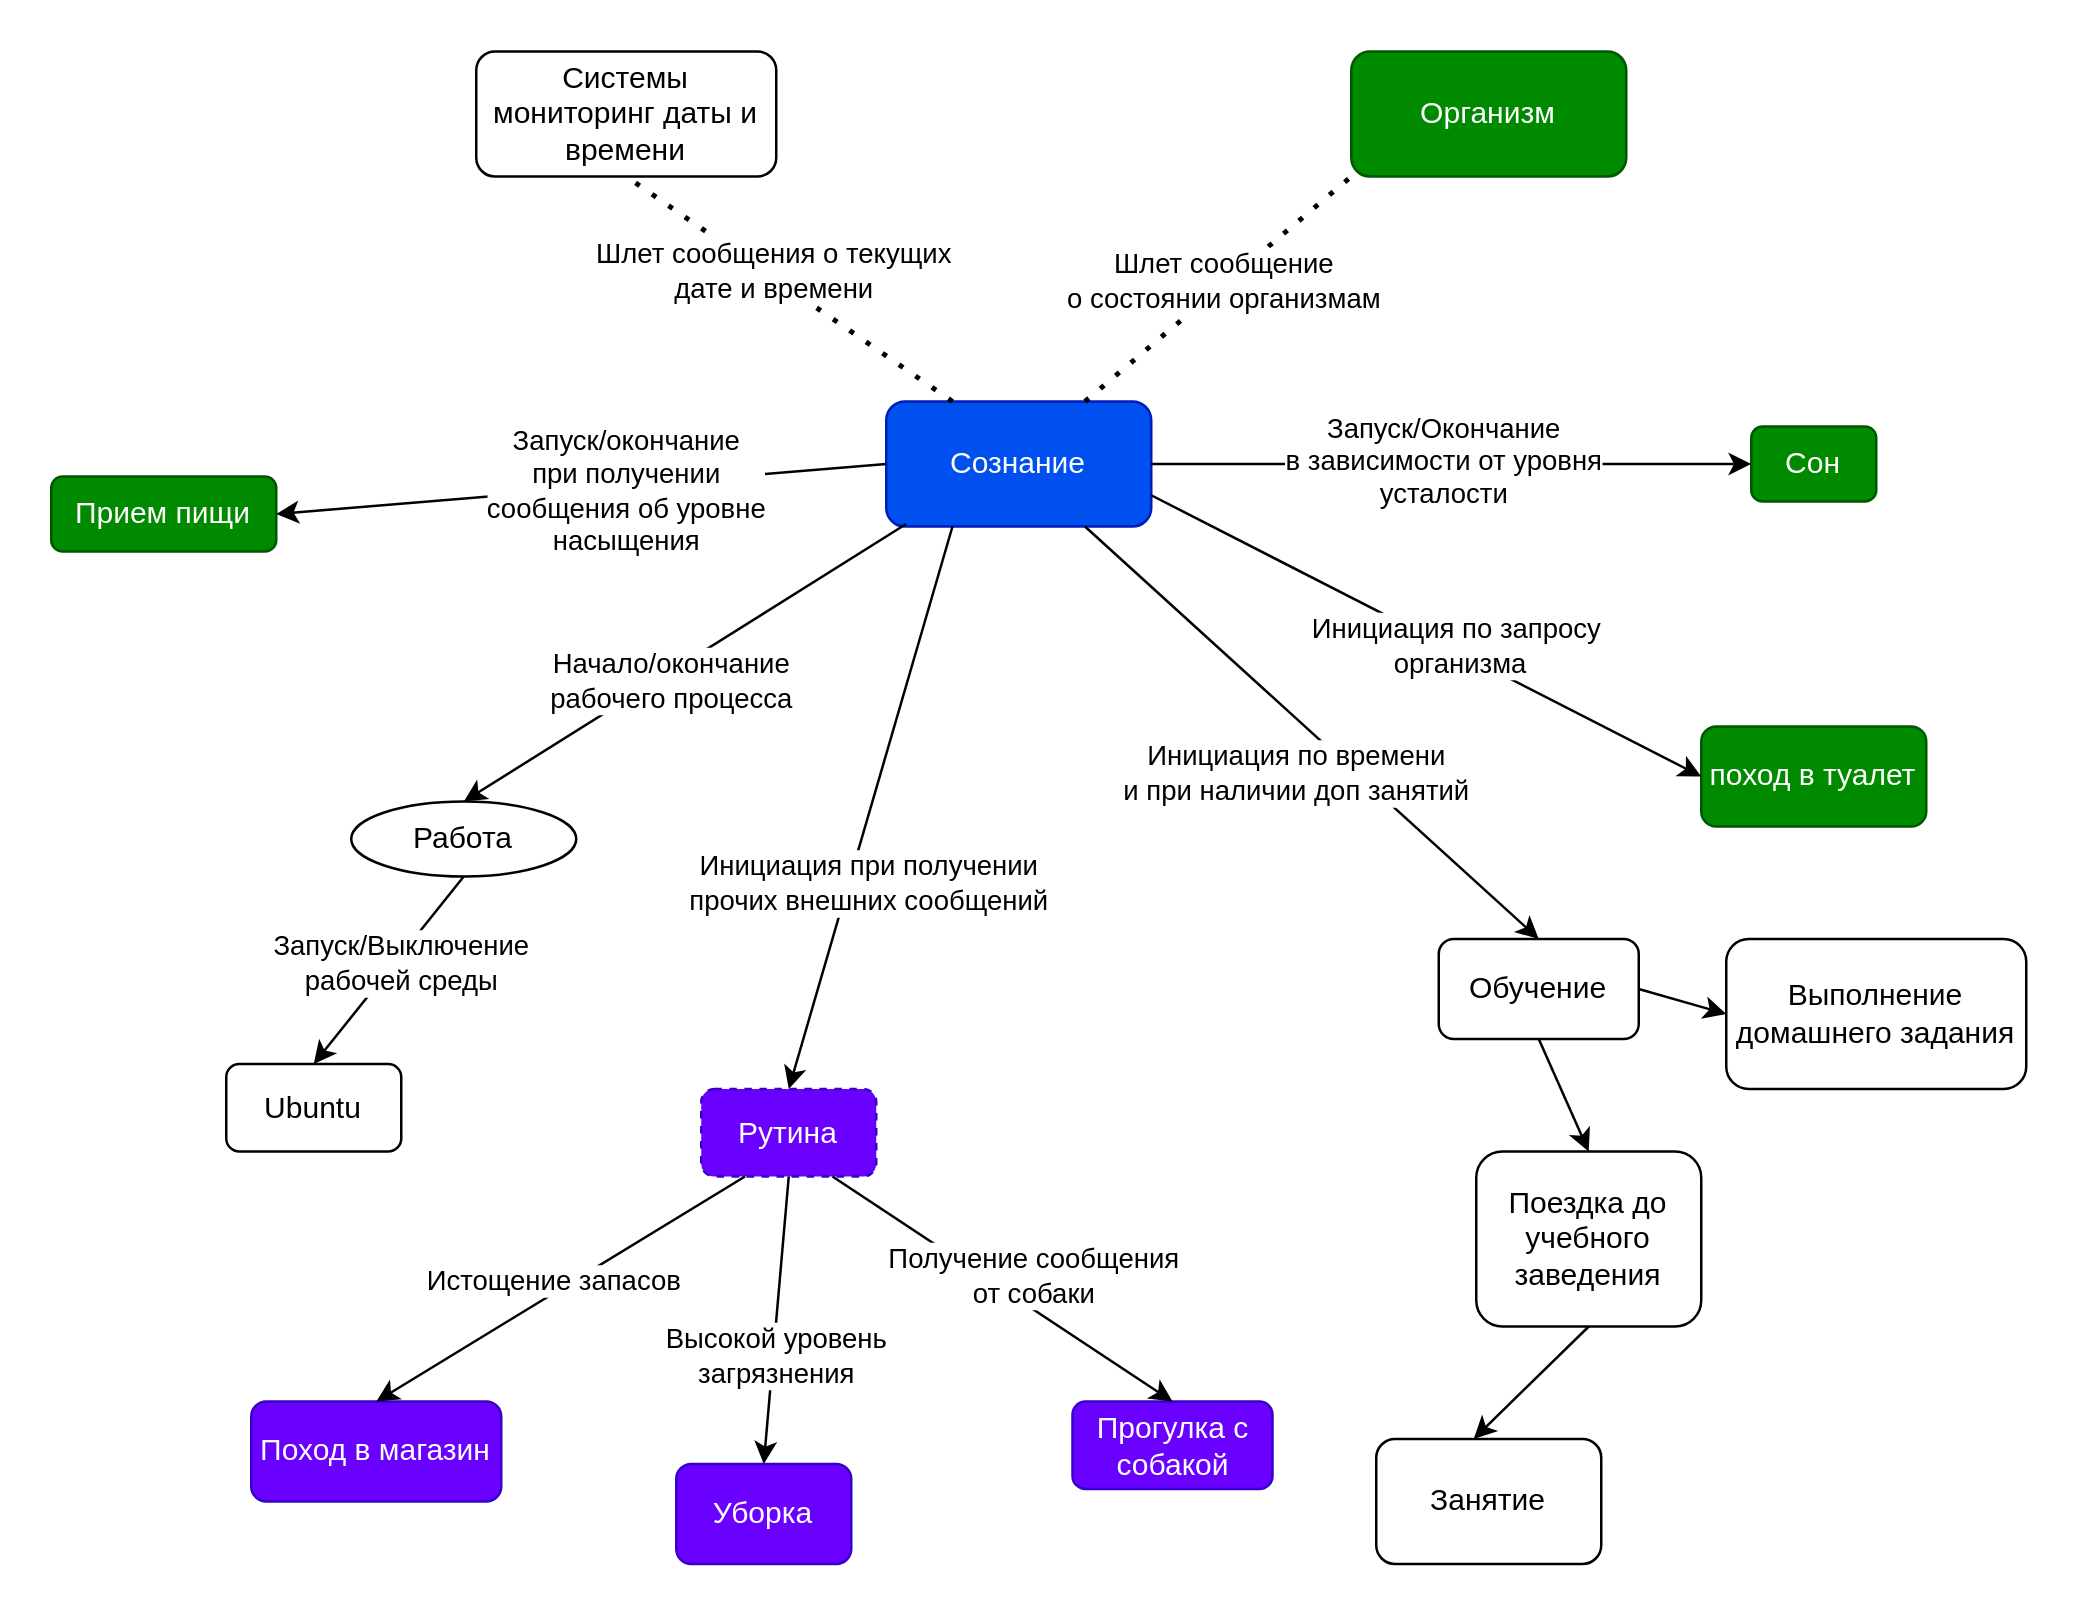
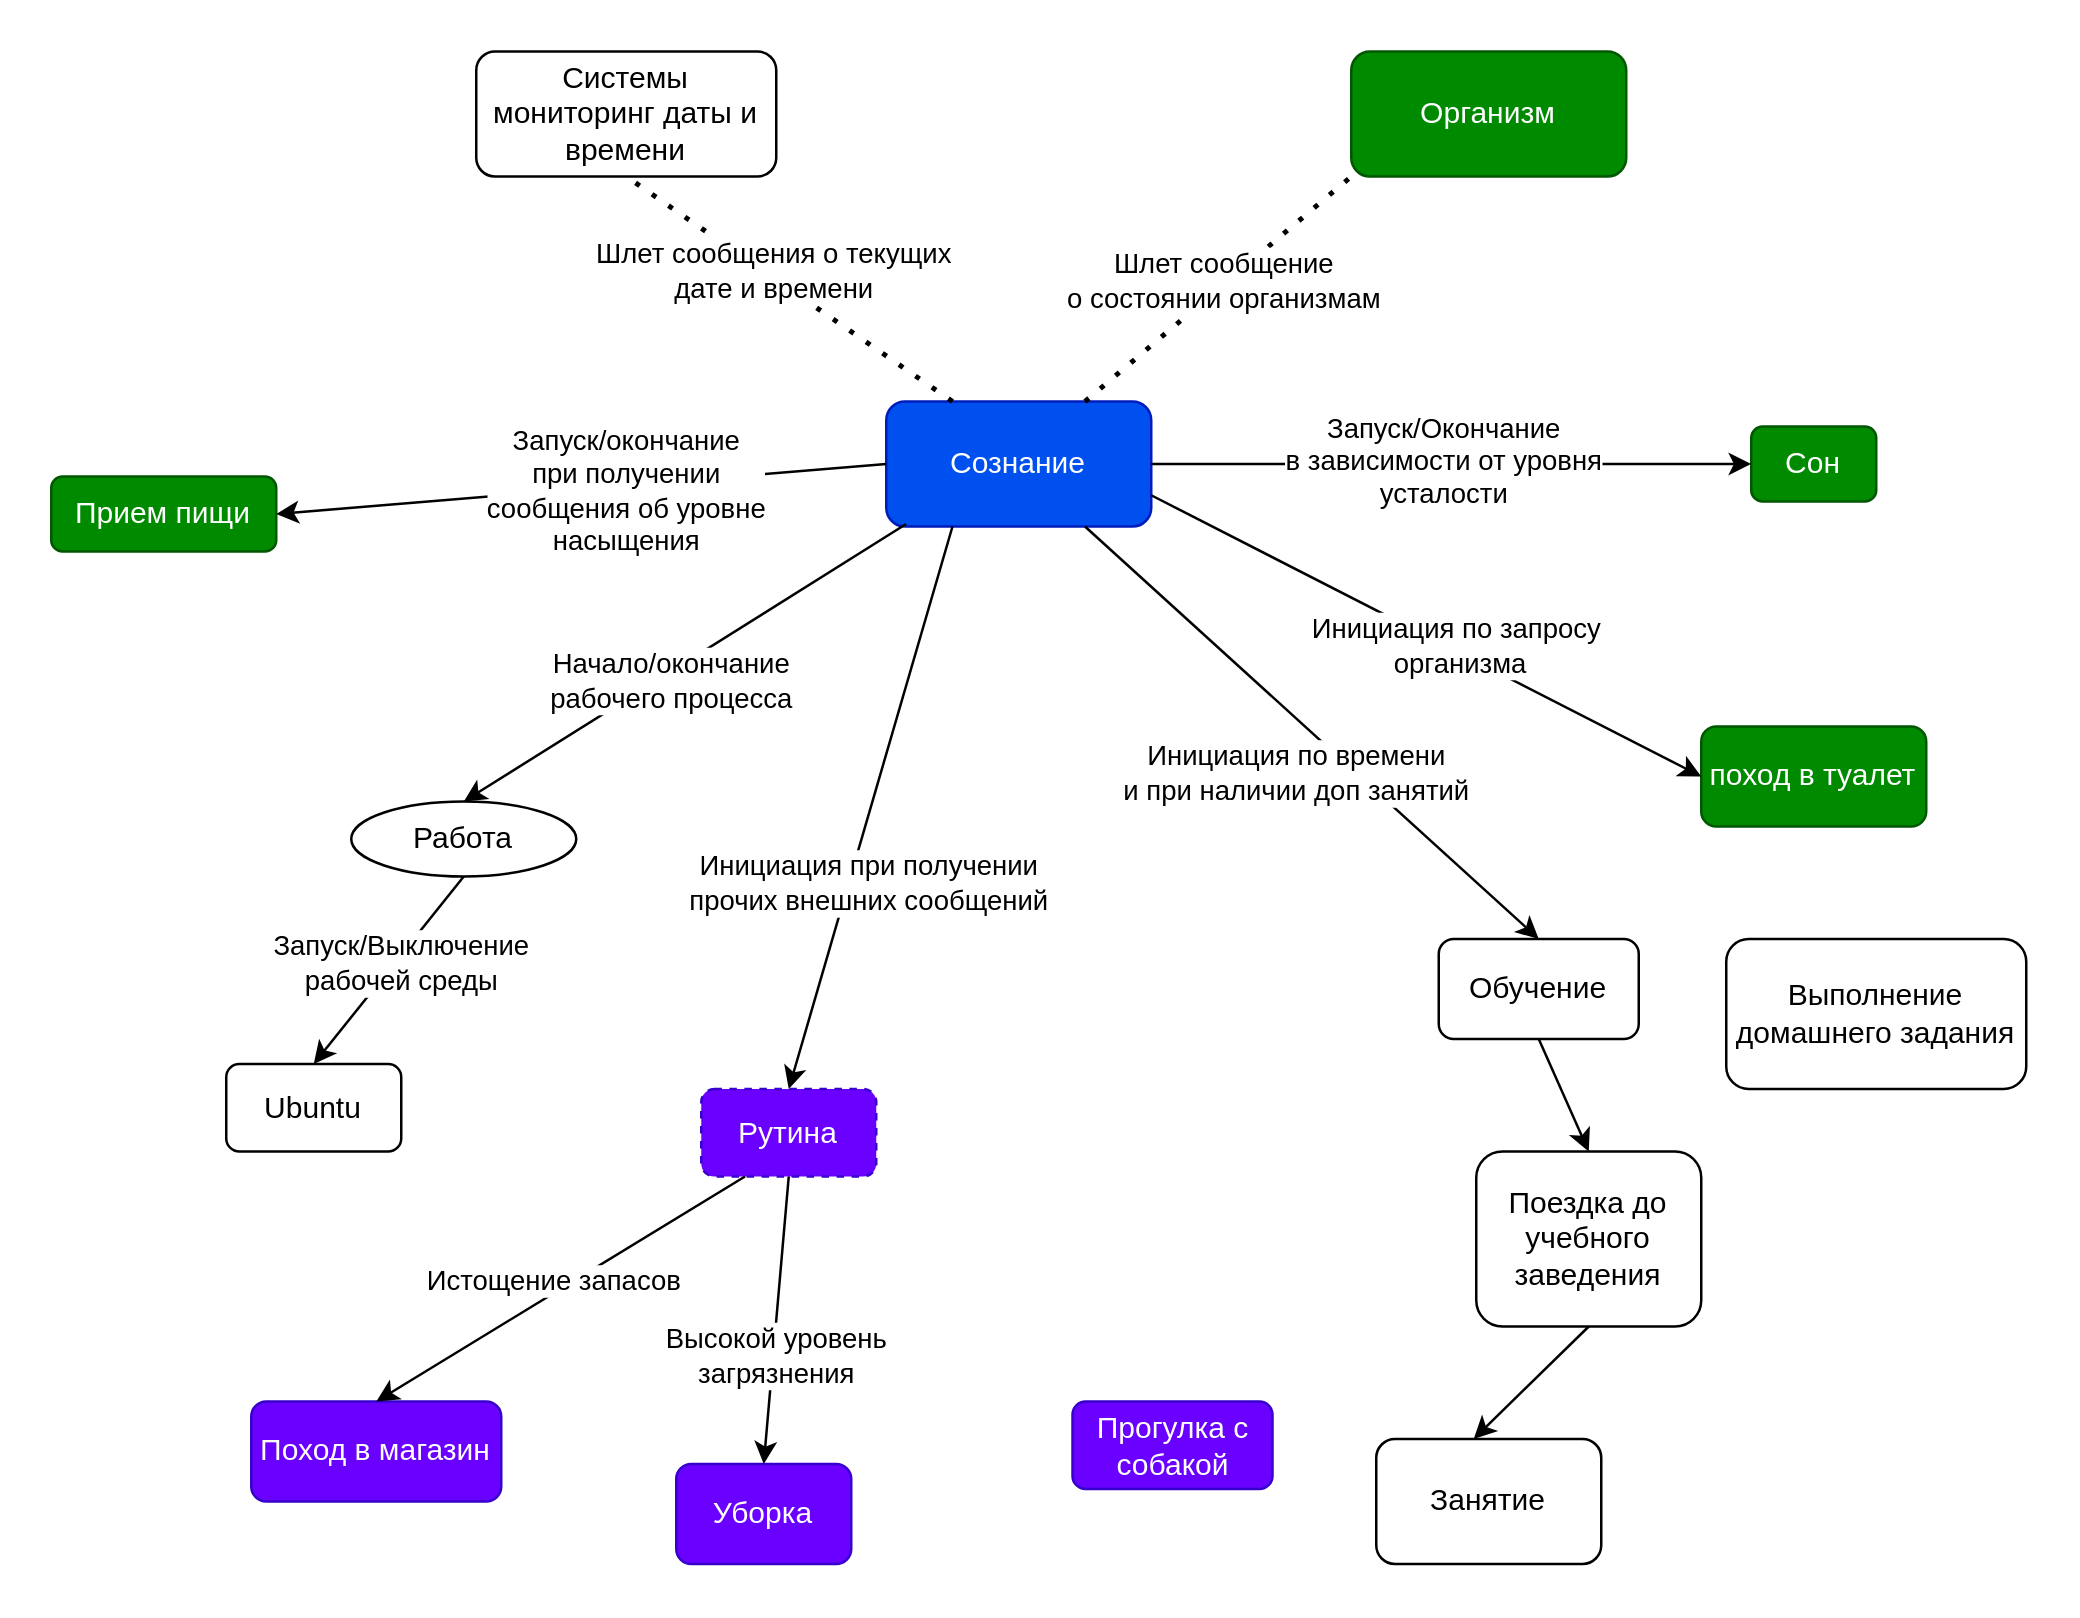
- <mxCell id="32" value="" style="endArrow=classic;html=1;rounded=0;exitX=1;exitY=0.5;exitDx=0;exitDy=0;entryX=0;entryY=0.5;entryDx=0;entryDy=0;" edge="1" parent="1" source="6" target="33"><mxGeometry width="50" height="50" relative="1" as="geometry"><mxPoint x="380" y="440" as="sourcePoint" /><mxPoint x="680" y="460" as="targetPoint" /></mxGeometry></mxCell>
- <mxCell id="43" value="" style="endArrow=classic;html=1;rounded=0;exitX=0.75;exitY=1;exitDx=0;exitDy=0;entryX=0.5;entryY=0;entryDx=0;entryDy=0;" edge="1" parent="1" source="34" target="40"><mxGeometry width="50" height="50" relative="1" as="geometry"><mxPoint x="380" y="440" as="sourcePoint" /><mxPoint x="430" y="390" as="targetPoint" /></mxGeometry></mxCell>
- <mxCell id="44" value="Получение сообщения&lt;br&gt;от собаки" style="edgeLabel;html=1;align=center;verticalAlign=middle;resizable=0;points=[];" vertex="1" connectable="0" parent="43"><mxGeometry x="-0.31" y="-1" relative="1" as="geometry"><mxPoint x="34" y="8" as="offset" /></mxGeometry></mxCell>
